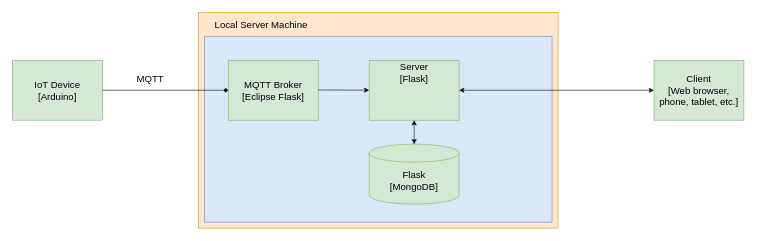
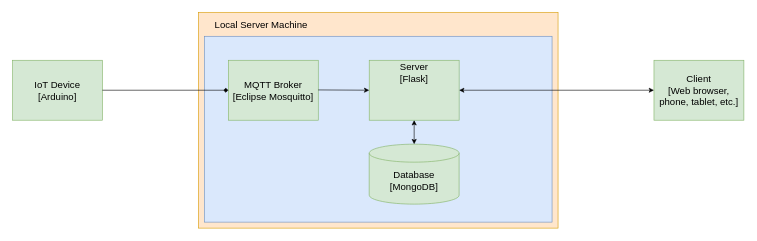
- <mxCell id="20" value="MQTT" style="text;html=1;strokeColor=none;fillColor=none;align=center;verticalAlign=middle;whiteSpace=wrap;rounded=0;fontSize=16;" vertex="1" parent="1"><mxGeometry x="230" y="120" width="40" height="20" as="geometry" /></mxCell>
- <mxCell id="7" value="&lt;div&gt;MQTT Broker&lt;/div&gt;&lt;div&gt;[Eclipse Flask]&lt;br&gt;&lt;/div&gt;" style="text;html=1;strokeColor=none;fillColor=none;align=center;verticalAlign=middle;whiteSpace=wrap;rounded=0;fontSize=16;" vertex="1" parent="1"><mxGeometry x="380" y="140" width="150" height="20" as="geometry" /></mxCell>
+ <mxCell id="7" value="&lt;div&gt;MQTT Broker&lt;/div&gt;&lt;div&gt;[Eclipse Mosquitto]&lt;br&gt;&lt;/div&gt;" style="text;html=1;strokeColor=none;fillColor=none;align=center;verticalAlign=middle;whiteSpace=wrap;rounded=0;fontSize=16;" vertex="1" parent="1"><mxGeometry x="380" y="140" width="150" height="20" as="geometry" /></mxCell>
- <mxCell id="11" value="&lt;div&gt;Flask&lt;br&gt;&lt;/div&gt;&lt;div&gt;[MongoDB]&lt;br&gt;&lt;/div&gt;" style="text;html=1;strokeColor=none;fillColor=none;align=center;verticalAlign=middle;whiteSpace=wrap;rounded=0;fontSize=16;" vertex="1" parent="1"><mxGeometry x="595" y="291.44" width="190" height="20" as="geometry" /></mxCell>
+ <mxCell id="11" value="&lt;div&gt;Database&lt;br&gt;&lt;/div&gt;&lt;div&gt;[MongoDB]&lt;br&gt;&lt;/div&gt;" style="text;html=1;strokeColor=none;fillColor=none;align=center;verticalAlign=middle;whiteSpace=wrap;rounded=0;fontSize=16;" vertex="1" parent="1"><mxGeometry x="595" y="291.44" width="190" height="20" as="geometry" /></mxCell>
